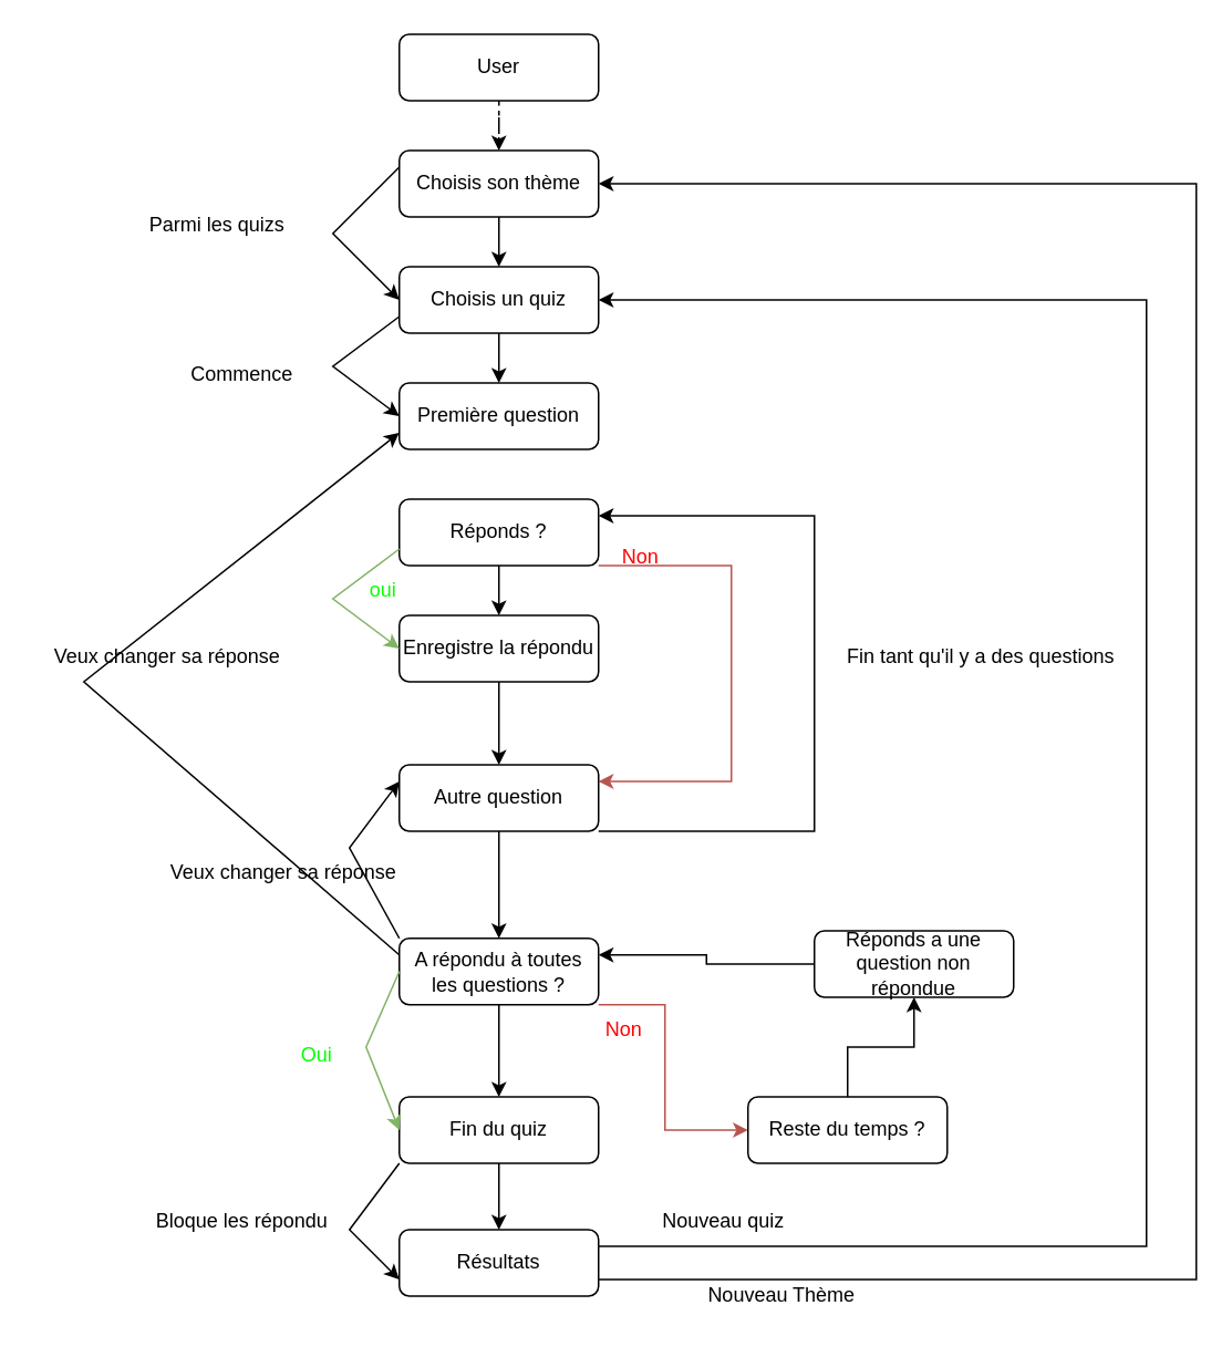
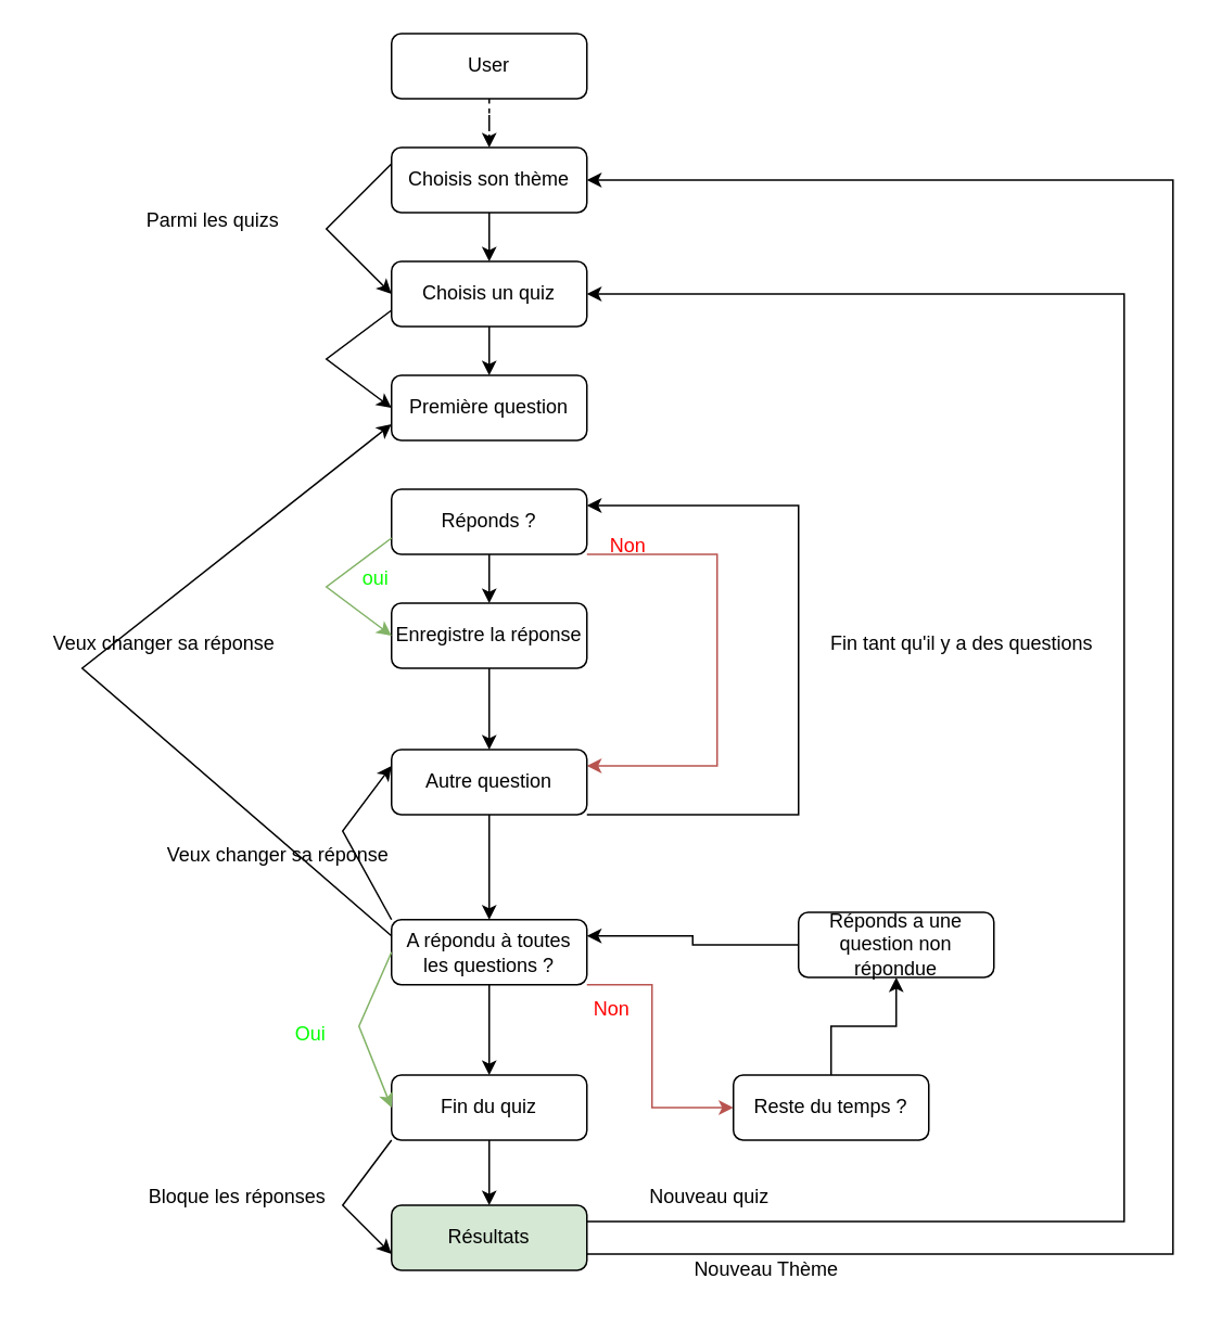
- <mxCell id="21" value="Commence" style="text;html=1;align=center;verticalAlign=middle;resizable=0;points=[];autosize=1;strokeColor=none;fillColor=none;" parent="1" vertex="1"><mxGeometry x="105" y="210" width="80" height="30" as="geometry" /></mxCell>
- <mxCell id="13" value="Enregistre la répondu" style="rounded=1;whiteSpace=wrap;html=1;fontSize=12;glass=0;strokeWidth=1;shadow=0;" parent="1" vertex="1"><mxGeometry x="240" y="370" width="120" height="40" as="geometry" /></mxCell>
+ <mxCell id="13" value="Enregistre la réponse" style="rounded=1;whiteSpace=wrap;html=1;fontSize=12;glass=0;strokeWidth=1;shadow=0;" parent="1" vertex="1"><mxGeometry x="240" y="370" width="120" height="40" as="geometry" /></mxCell>
- <mxCell id="27" value="Bloque les répondu" style="text;html=1;align=center;verticalAlign=middle;resizable=0;points=[];autosize=1;strokeColor=none;fillColor=none;" parent="1" vertex="1"><mxGeometry x="80" y="720" width="130" height="30" as="geometry" /></mxCell>
+ <mxCell id="27" value="Bloque les réponses" style="text;html=1;align=center;verticalAlign=middle;resizable=0;points=[];autosize=1;strokeColor=none;fillColor=none;" parent="1" vertex="1"><mxGeometry x="80" y="720" width="130" height="30" as="geometry" /></mxCell>
- <mxCell id="19" value="&lt;div&gt;Résultats&lt;/div&gt;" style="rounded=1;whiteSpace=wrap;html=1;fontSize=12;glass=0;strokeWidth=1;shadow=0;" parent="1" vertex="1"><mxGeometry x="240" y="740" width="120" height="40" as="geometry" /></mxCell>
+ <mxCell id="19" value="&lt;div&gt;Résultats&lt;/div&gt;" style="rounded=1;whiteSpace=wrap;html=1;fontSize=12;glass=0;strokeWidth=1;shadow=0;fillColor=#d5e8d4;" parent="1" vertex="1"><mxGeometry x="240" y="740" width="120" height="40" as="geometry" /></mxCell>
